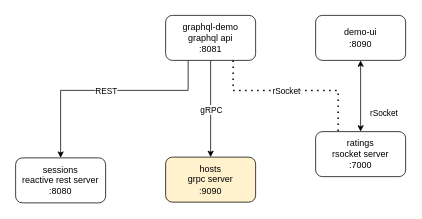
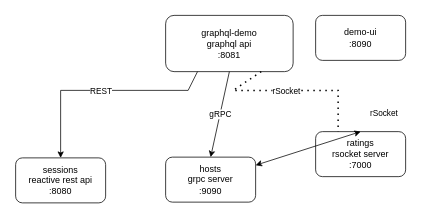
- <mxCell id="2" value="graphql-demo&lt;br&gt;graphql api&lt;br&gt;:8081" style="rounded=1;whiteSpace=wrap;html=1;" vertex="1" parent="1"><mxGeometry x="220" y="20" width="120" height="60" as="geometry" /></mxCell>
+ <mxCell id="2" value="graphql-demo&lt;br&gt;graphql api&lt;br&gt;:8081" style="rounded=1;whiteSpace=wrap;html=1;" vertex="1" parent="1"><mxGeometry x="220" y="20" width="170" height="75" as="geometry" /></mxCell>
- <mxCell id="11" value="" style="endArrow=classic;startArrow=classic;html=1;rounded=0;entryX=0.5;entryY=1;entryDx=0;entryDy=0;exitX=0.5;exitY=0;exitDx=0;exitDy=0;" edge="1" parent="1" source="6" target="5"><mxGeometry width="50" height="50" relative="1" as="geometry"><mxPoint x="320" y="290" as="sourcePoint" /><mxPoint x="370" y="240" as="targetPoint" /></mxGeometry></mxCell>
+ <mxCell id="11" value="" style="endArrow=classic;startArrow=classic;html=1;rounded=0;exitX=0.5;exitY=0;exitDx=0;exitDy=0;" edge="1" parent="1" source="6" target="4"><mxGeometry width="50" height="50" relative="1" as="geometry"><mxPoint x="320" y="290" as="sourcePoint" /><mxPoint x="370" y="240" as="targetPoint" /></mxGeometry></mxCell>
- <mxCell id="3" value="sessions&lt;br&gt;reactive rest server&lt;br&gt;:8080" style="rounded=1;whiteSpace=wrap;html=1;" vertex="1" parent="1"><mxGeometry x="20" y="210" width="120" height="60" as="geometry" /></mxCell>
+ <mxCell id="3" value="sessions&lt;br&gt;reactive rest api&lt;br&gt;:8080" style="rounded=1;whiteSpace=wrap;html=1;" vertex="1" parent="1"><mxGeometry x="20" y="210" width="120" height="60" as="geometry" /></mxCell>
- <mxCell id="4" value="hosts&lt;br&gt;grpc server&lt;br&gt;:9090" style="rounded=1;whiteSpace=wrap;html=1;fillColor=#fff2cc;" vertex="1" parent="1"><mxGeometry x="220" y="209" width="120" height="60" as="geometry" /></mxCell>
+ <mxCell id="4" value="hosts&lt;br&gt;grpc server&lt;br&gt;:9090" style="rounded=1;whiteSpace=wrap;html=1;" vertex="1" parent="1"><mxGeometry x="220" y="209" width="120" height="60" as="geometry" /></mxCell>
